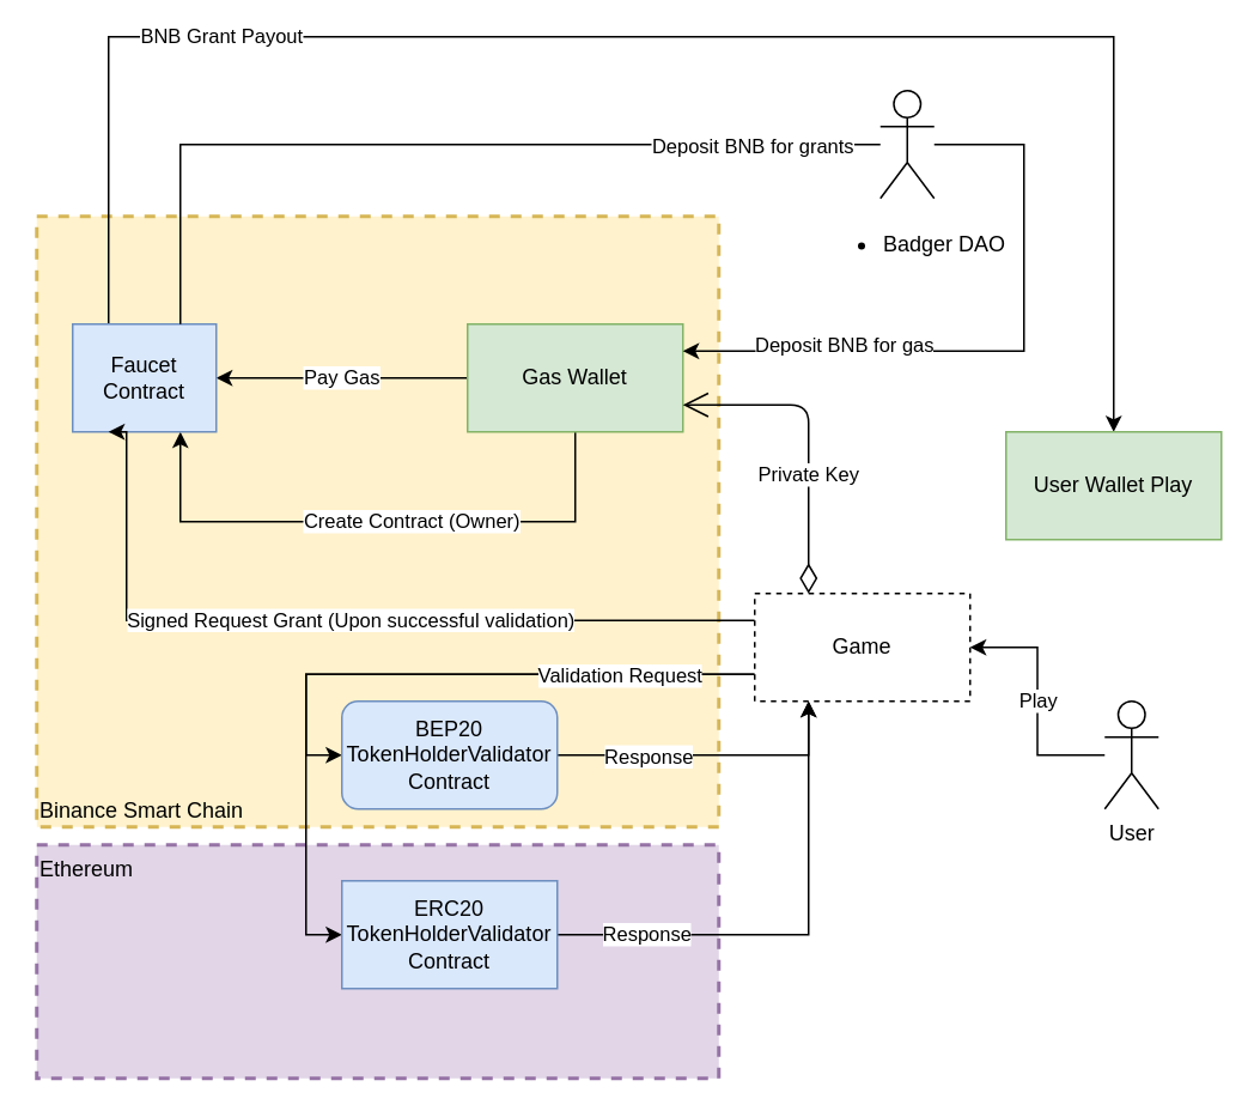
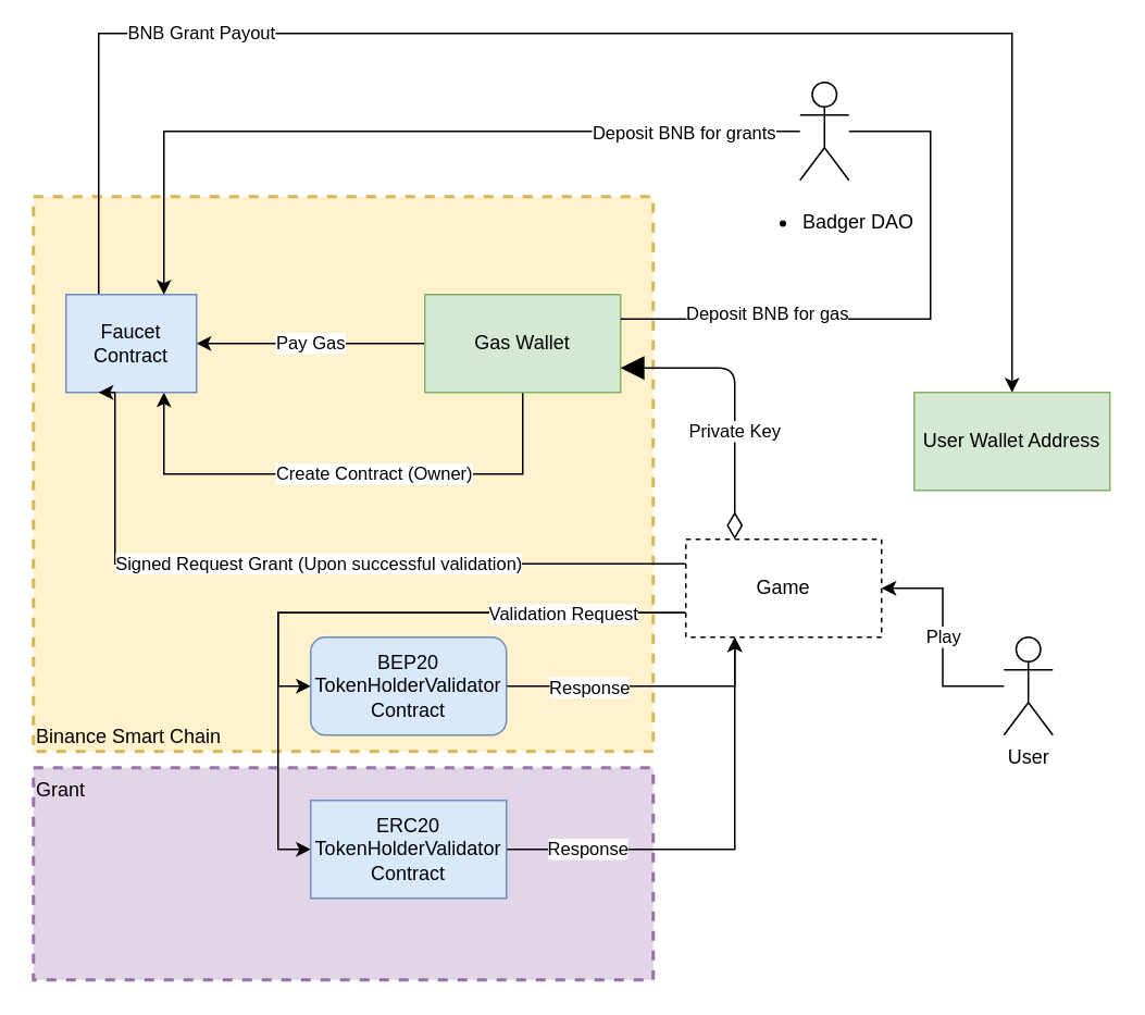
- <mxCell id="19" style="edgeStyle=orthogonalEdgeStyle;rounded=0;orthogonalLoop=1;jettySize=auto;html=1;entryX=0.75;entryY=0;entryDx=0;entryDy=0;endArrow=none;" parent="1" source="23" target="9" edge="1"><mxGeometry relative="1" as="geometry" /></mxCell>
+ <mxCell id="19" style="edgeStyle=orthogonalEdgeStyle;rounded=0;orthogonalLoop=1;jettySize=auto;html=1;entryX=0.75;entryY=0;entryDx=0;entryDy=0;" parent="1" source="23" target="9" edge="1"><mxGeometry relative="1" as="geometry" /></mxCell>
- <mxCell id="21" style="edgeStyle=orthogonalEdgeStyle;rounded=0;orthogonalLoop=1;jettySize=auto;html=1;entryX=1;entryY=0.25;entryDx=0;entryDy=0;" parent="1" source="23" target="6" edge="1"><mxGeometry relative="1" as="geometry"><Array as="points"><mxPoint x="570" y="80" /><mxPoint x="570" y="195" /></Array></mxGeometry></mxCell>
+ <mxCell id="21" style="edgeStyle=orthogonalEdgeStyle;rounded=0;orthogonalLoop=1;jettySize=auto;html=1;entryX=1;entryY=0.25;entryDx=0;entryDy=0;endArrow=none;" parent="1" source="23" target="6" edge="1"><mxGeometry relative="1" as="geometry"><Array as="points"><mxPoint x="570" y="80" /><mxPoint x="570" y="195" /></Array></mxGeometry></mxCell>
- <mxCell id="16" value="Private Key" style="endArrow=open;html=1;endSize=12;startArrow=diamondThin;startSize=14;startFill=0;edgeStyle=orthogonalEdgeStyle;exitX=0.25;exitY=0;exitDx=0;exitDy=0;entryX=1;entryY=0.75;entryDx=0;entryDy=0;" parent="1" source="14" target="6" edge="1"><mxGeometry x="-0.243" relative="1" as="geometry"><mxPoint x="240" y="300" as="sourcePoint" /><mxPoint x="400" y="300" as="targetPoint" /><mxPoint as="offset" /></mxGeometry></mxCell>
+ <mxCell id="16" value="Private Key" style="endArrow=block;html=1;endSize=12;startArrow=diamondThin;startSize=14;startFill=0;edgeStyle=orthogonalEdgeStyle;exitX=0.25;exitY=0;exitDx=0;exitDy=0;entryX=1;entryY=0.75;entryDx=0;entryDy=0;" parent="1" source="14" target="6" edge="1"><mxGeometry x="-0.243" relative="1" as="geometry"><mxPoint x="240" y="300" as="sourcePoint" /><mxPoint x="400" y="300" as="targetPoint" /><mxPoint as="offset" /></mxGeometry></mxCell>
- <mxCell id="15" value="User Wallet Play" style="rounded=0;whiteSpace=wrap;html=1;fillColor=#d5e8d4;strokeColor=#82b366;" parent="1" vertex="1"><mxGeometry x="560" y="240" width="120" height="60" as="geometry" /></mxCell>
+ <mxCell id="15" value="User Wallet Address" style="rounded=0;whiteSpace=wrap;html=1;fillColor=#d5e8d4;strokeColor=#82b366;" parent="1" vertex="1"><mxGeometry x="560" y="240" width="120" height="60" as="geometry" /></mxCell>
- <mxCell id="3" value="Ethereum" style="rounded=0;whiteSpace=wrap;html=1;dashed=1;strokeWidth=2;align=left;verticalAlign=top;fillColor=#e1d5e7;strokeColor=#9673a6;" vertex="1" parent="1"><mxGeometry x="20" y="470" width="380" height="130" as="geometry" /></mxCell>
+ <mxCell id="3" value="Grant" style="rounded=0;whiteSpace=wrap;html=1;dashed=1;strokeWidth=2;align=left;verticalAlign=top;fillColor=#e1d5e7;strokeColor=#9673a6;" vertex="1" parent="1"><mxGeometry x="20" y="470" width="380" height="130" as="geometry" /></mxCell>
